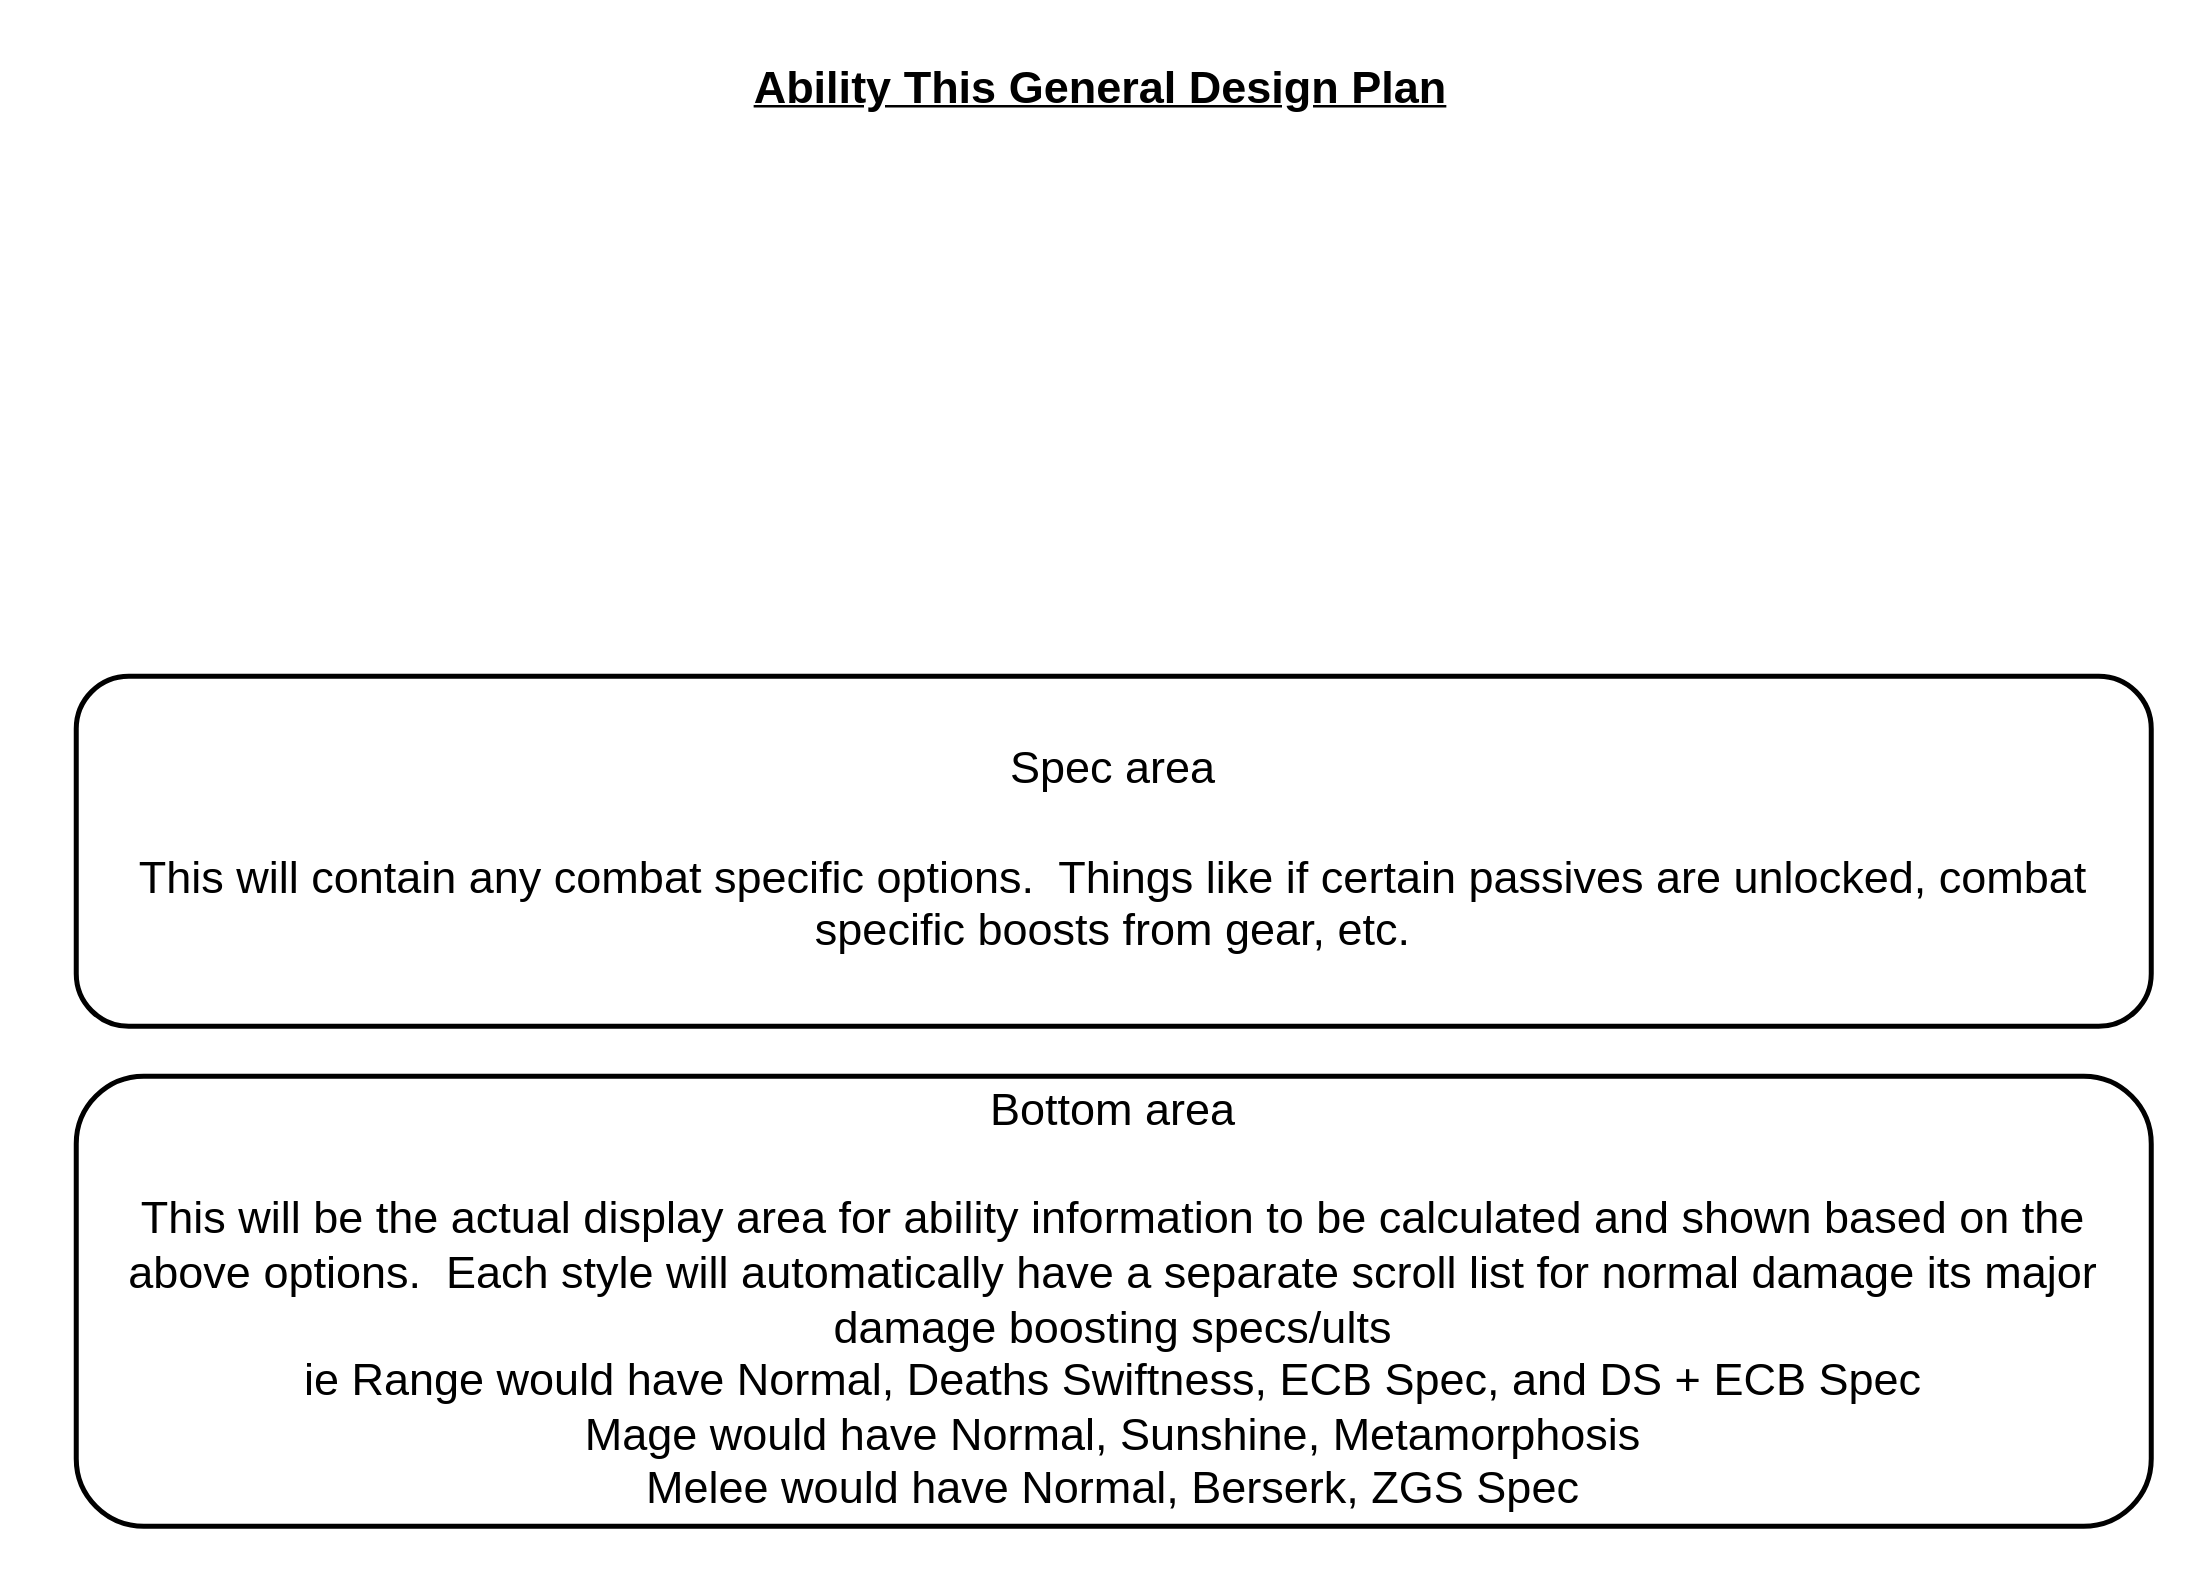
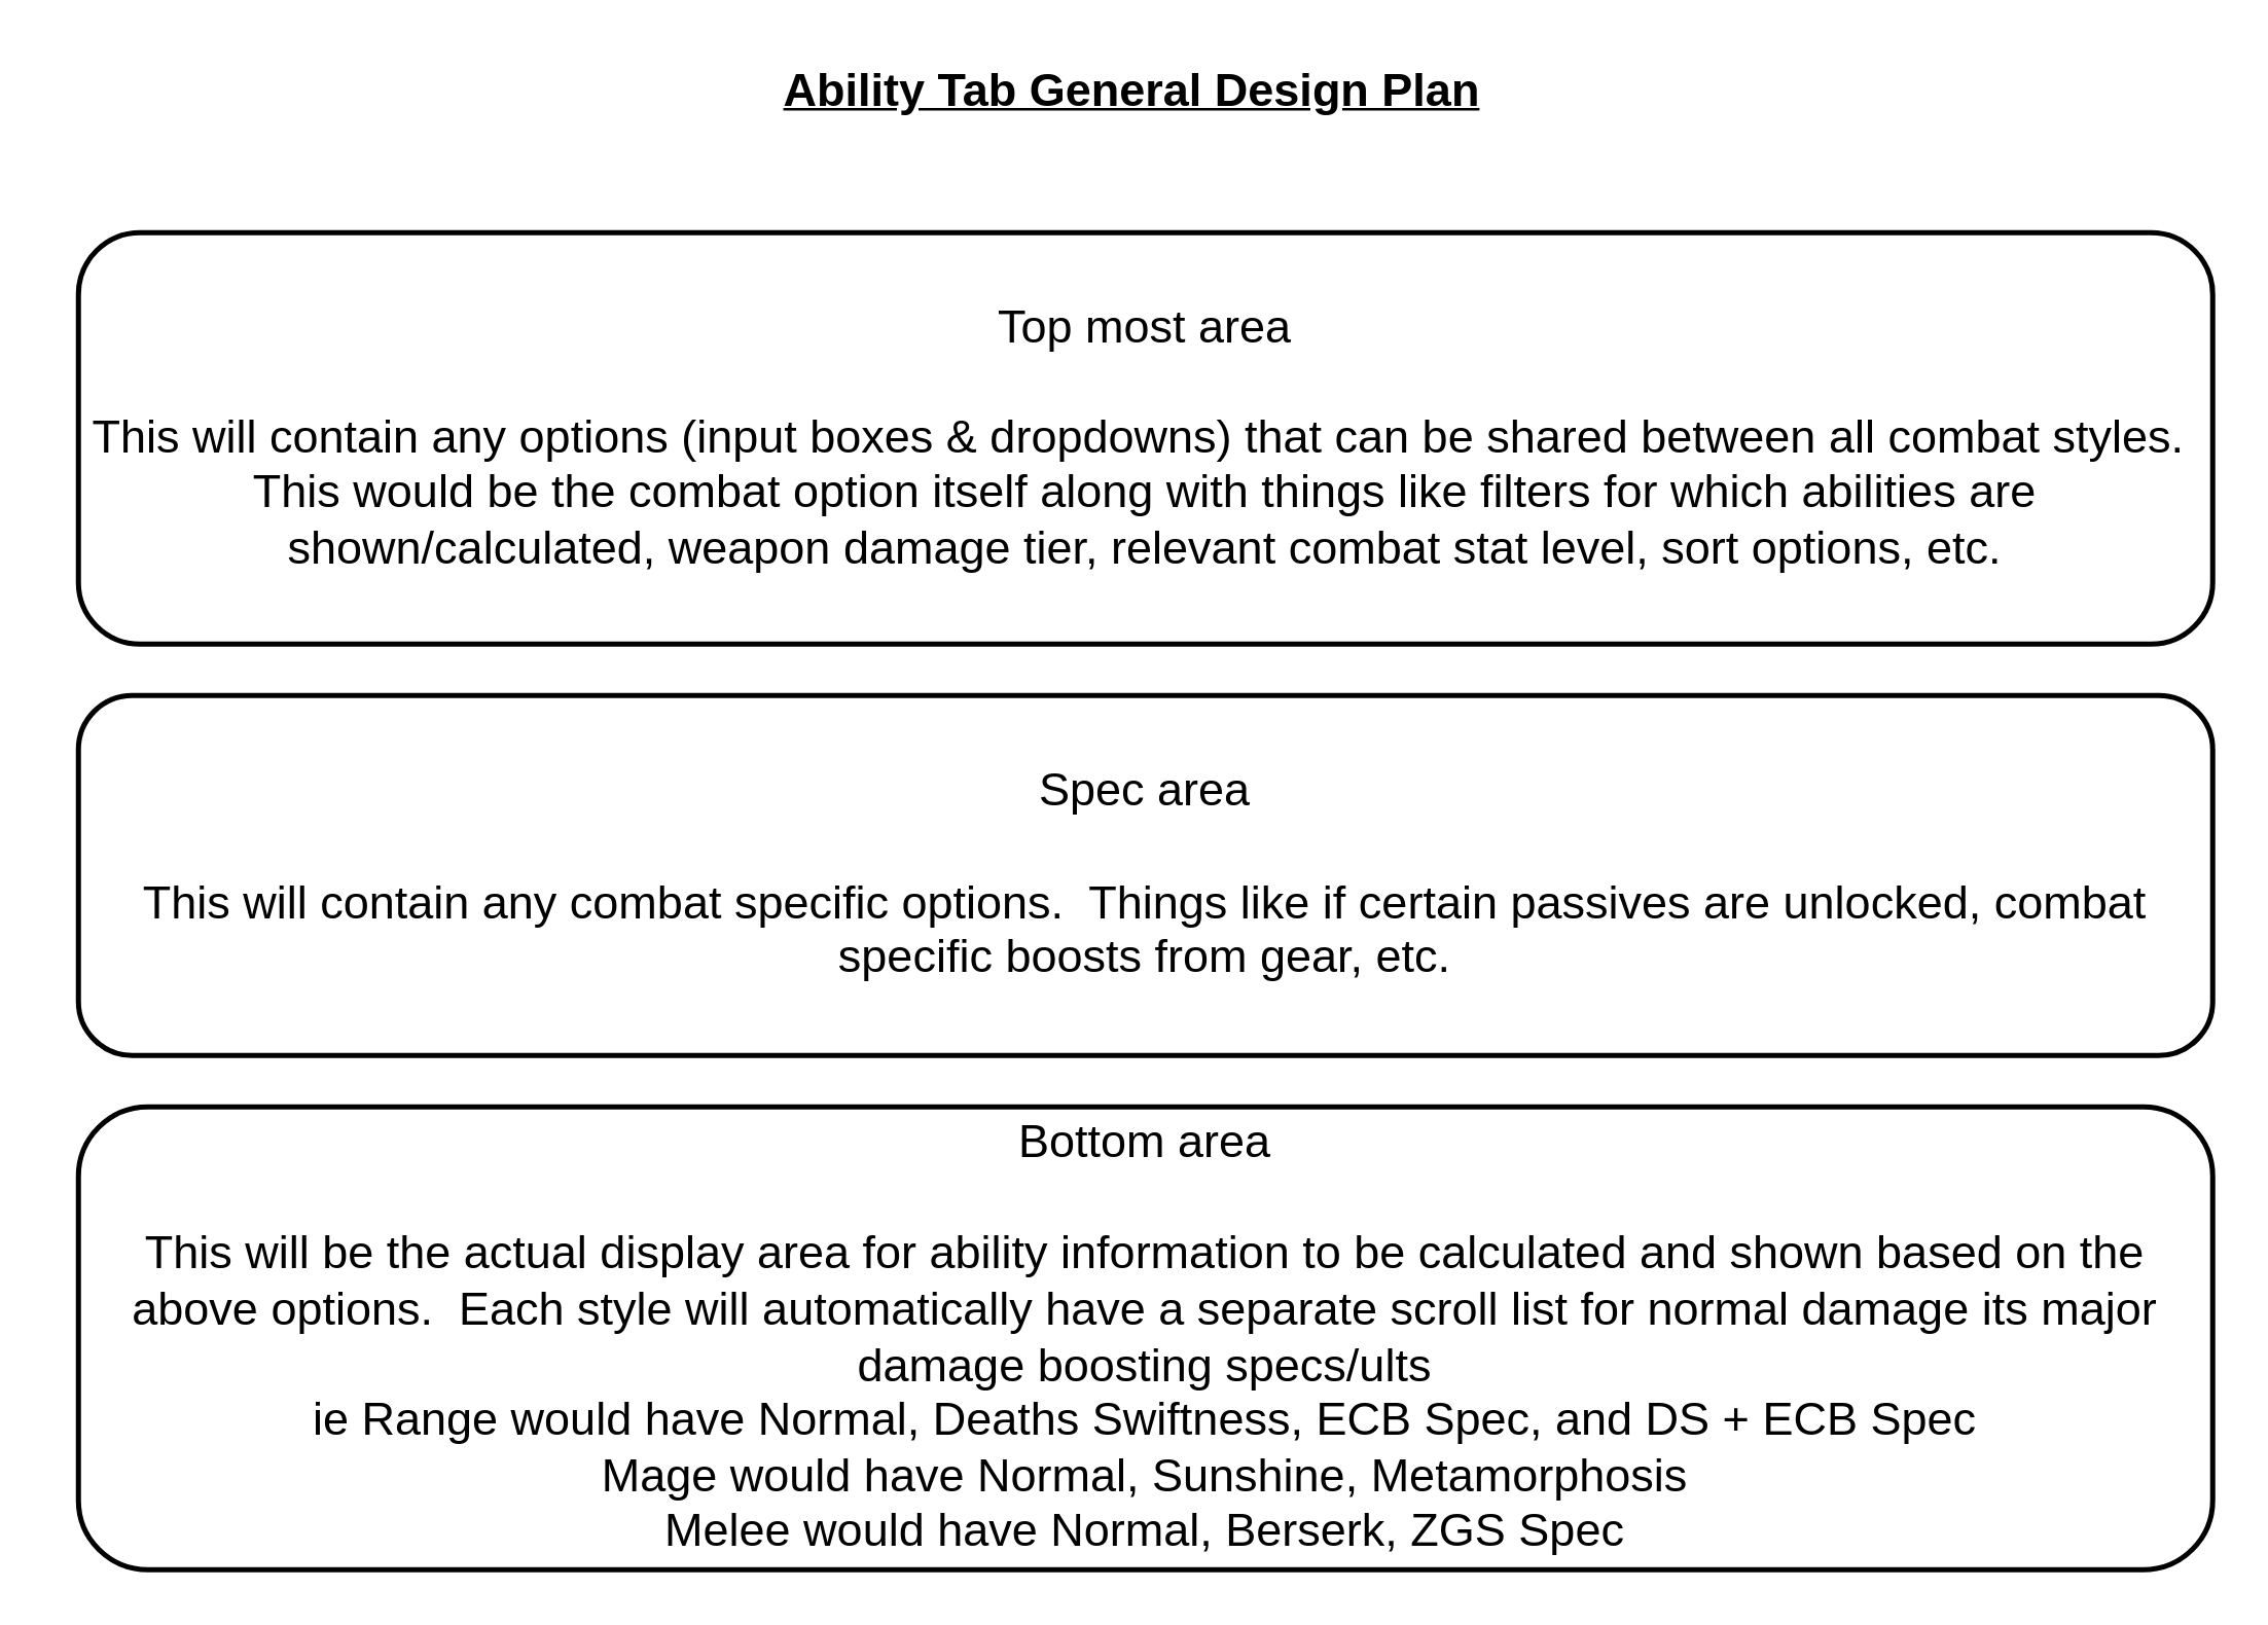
- <mxCell id="2" value="Ability This General Design Plan" style="text;html=1;strokeColor=none;fillColor=none;align=center;verticalAlign=middle;whiteSpace=wrap;rounded=0;fontSize=18;fontStyle=5" parent="1" vertex="1"><mxGeometry y="20" width="840" height="30" as="geometry" x="20" /></mxCell>
+ <mxCell id="2" value="Ability Tab General Design Plan" style="text;html=1;strokeColor=none;fillColor=none;align=center;verticalAlign=middle;whiteSpace=wrap;rounded=0;fontSize=18;fontStyle=5" parent="1" vertex="1"><mxGeometry y="20" width="840" height="30" as="geometry" x="20" /></mxCell>
+ <mxCell id="3" value="Top most area&lt;br&gt;&lt;br&gt;This will contain any options (input boxes &amp;amp; dropdowns) that can be shared between all combat styles.&amp;nbsp; This would be the combat option itself along with things like filters for which abilities are shown/calculated, weapon damage tier, relevant combat stat level, sort options, etc." style="text;html=1;strokeColor=default;fillColor=none;align=center;verticalAlign=middle;whiteSpace=wrap;rounded=1;strokeWidth=2;glass=0;fontSize=18;" parent="1" vertex="1"><mxGeometry x="30" y="90" width="830" height="160" as="geometry" /></mxCell>
